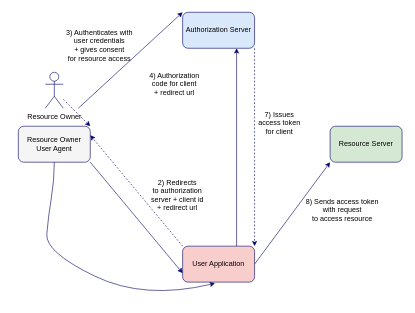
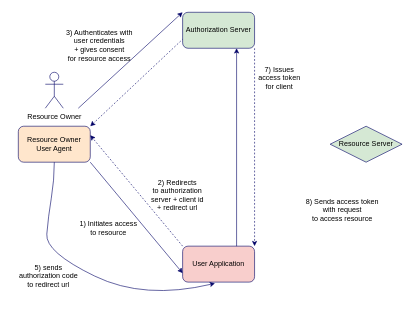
- <mxCell id="2" value="Authorization Server" style="rounded=1;whiteSpace=wrap;html=1;fillColor=#dae8fc;strokeColor=#000066;fontColor=#000000;" vertex="1" parent="1"><mxGeometry x="304" y="20" width="120" height="60" as="geometry" /></mxCell>
+ <mxCell id="2" value="Authorization Server" style="rounded=1;whiteSpace=wrap;html=1;fillColor=#d5e8d4;strokeColor=#000066;fontColor=#000000;" vertex="1" parent="1"><mxGeometry x="304" y="20" width="120" height="60" as="geometry" /></mxCell>
- <mxCell id="15" value="&lt;div&gt;4) Authorization&lt;/div&gt;&lt;div&gt;code for client&lt;/div&gt;&lt;div&gt;+ redirect url&lt;/div&gt;" style="text;html=1;align=center;verticalAlign=middle;resizable=0;points=[];autosize=1;fontColor=#000000;strokeColor=none;" vertex="1" parent="1"><mxGeometry x="240" y="110" width="100" height="60" as="geometry" /></mxCell>
- <mxCell id="12" value="" style="endArrow=none;html=1;rounded=0;exitX=1;exitY=0;exitDx=0;exitDy=0;startArrow=classic;startFill=1;endFill=0;dashed=1;fontColor=#000000;strokeColor=#000066;" edge="1" parent="1" source="6" target="7"><mxGeometry width="50" height="50" relative="1" as="geometry"><mxPoint x="300" y="280" as="sourcePoint" /><mxPoint x="350" y="230" as="targetPoint" /></mxGeometry></mxCell>
+ <mxCell id="12" value="" style="endArrow=none;html=1;rounded=0;exitX=1;exitY=0;exitDx=0;exitDy=0;entryX=0;entryY=0.75;entryDx=0;entryDy=0;startArrow=classic;startFill=1;endFill=0;dashed=1;fontColor=#000000;strokeColor=#000066;" edge="1" parent="1" source="6" target="2"><mxGeometry width="50" height="50" relative="1" as="geometry"><mxPoint x="300" y="280" as="sourcePoint" /><mxPoint x="350" y="230" as="targetPoint" /></mxGeometry></mxCell>
- <mxCell id="20" value="7) Issues&lt;div&gt;access token&lt;/div&gt;&lt;div&gt;for client&lt;/div&gt;" style="text;html=1;align=center;verticalAlign=middle;resizable=0;points=[];autosize=1;fontColor=#000000;strokeColor=none;" vertex="1" parent="1"><mxGeometry x="420" y="175" width="90" height="60" as="geometry" /></mxCell>
+ <mxCell id="20" value="7) Issues&lt;div&gt;access token&lt;/div&gt;&lt;div&gt;for client&lt;/div&gt;" style="text;html=1;align=center;verticalAlign=middle;resizable=0;points=[];autosize=1;fontColor=#000000;strokeColor=none;" vertex="1" parent="1"><mxGeometry x="420" y="100" width="90" height="60" as="geometry" /></mxCell>
- <mxCell id="6" value="&lt;div&gt;Resource Owner&lt;/div&gt;&lt;div&gt;User Agent&lt;br&gt;&lt;/div&gt;" style="rounded=1;whiteSpace=wrap;html=1;fillColor=#f5f5f5;strokeColor=#000066;fontColor=#000000;" vertex="1" parent="1"><mxGeometry x="30" y="210" width="120" height="60" as="geometry" /></mxCell>
+ <mxCell id="6" value="&lt;div&gt;Resource Owner&lt;/div&gt;&lt;div&gt;User Agent&lt;br&gt;&lt;/div&gt;" style="rounded=1;whiteSpace=wrap;html=1;fillColor=#ffe6cc;strokeColor=#000066;fontColor=#000000;" vertex="1" parent="1"><mxGeometry x="30" y="210" width="120" height="60" as="geometry" /></mxCell>
- <mxCell id="4" value="&lt;div&gt;Resource Server&lt;br&gt;&lt;/div&gt;" style="rounded=1;whiteSpace=wrap;html=1;fillColor=#d5e8d4;strokeColor=#000066;fontColor=#000000;" vertex="1" parent="1"><mxGeometry x="550" y="210" width="120" height="60" as="geometry" /></mxCell>
+ <mxCell id="4" value="&lt;div&gt;Resource Server&lt;br&gt;&lt;/div&gt;" style="rhombus;whiteSpace=wrap;html=1;fillColor=#d5e8d4;strokeColor=#000066;fontColor=#000000;" vertex="1" parent="1"><mxGeometry x="550" y="210" width="120" height="60" as="geometry" /></mxCell>
- <mxCell id="21" value="" style="endArrow=classic;html=1;rounded=0;exitX=1;exitY=0.5;exitDx=0;exitDy=0;entryX=0;entryY=1;entryDx=0;entryDy=0;fontColor=#000000;strokeColor=#000066;" edge="1" parent="1" source="3" target="4"><mxGeometry width="50" height="50" relative="1" as="geometry"><mxPoint x="300" y="280" as="sourcePoint" /><mxPoint x="350" y="230" as="targetPoint" /></mxGeometry></mxCell>
+ <mxCell id="9" value="&lt;div&gt;1) Initiates access&lt;/div&gt;&lt;div&gt;to resource&lt;/div&gt;" style="text;html=1;align=center;verticalAlign=middle;resizable=0;points=[];autosize=1;fontColor=#000000;strokeColor=none;" vertex="1" parent="1"><mxGeometry x="120" y="360" width="120" height="40" as="geometry" /></mxCell>
+ <mxCell id="17" value="&lt;div&gt;5) sends&lt;/div&gt;&lt;div&gt;authorization code&lt;/div&gt;&lt;div&gt;to redirect url&lt;/div&gt;" style="text;html=1;align=center;verticalAlign=middle;resizable=0;points=[];autosize=1;fontColor=#000000;strokeColor=none;" vertex="1" parent="1"><mxGeometry x="20" y="430" width="120" height="60" as="geometry" /></mxCell>
